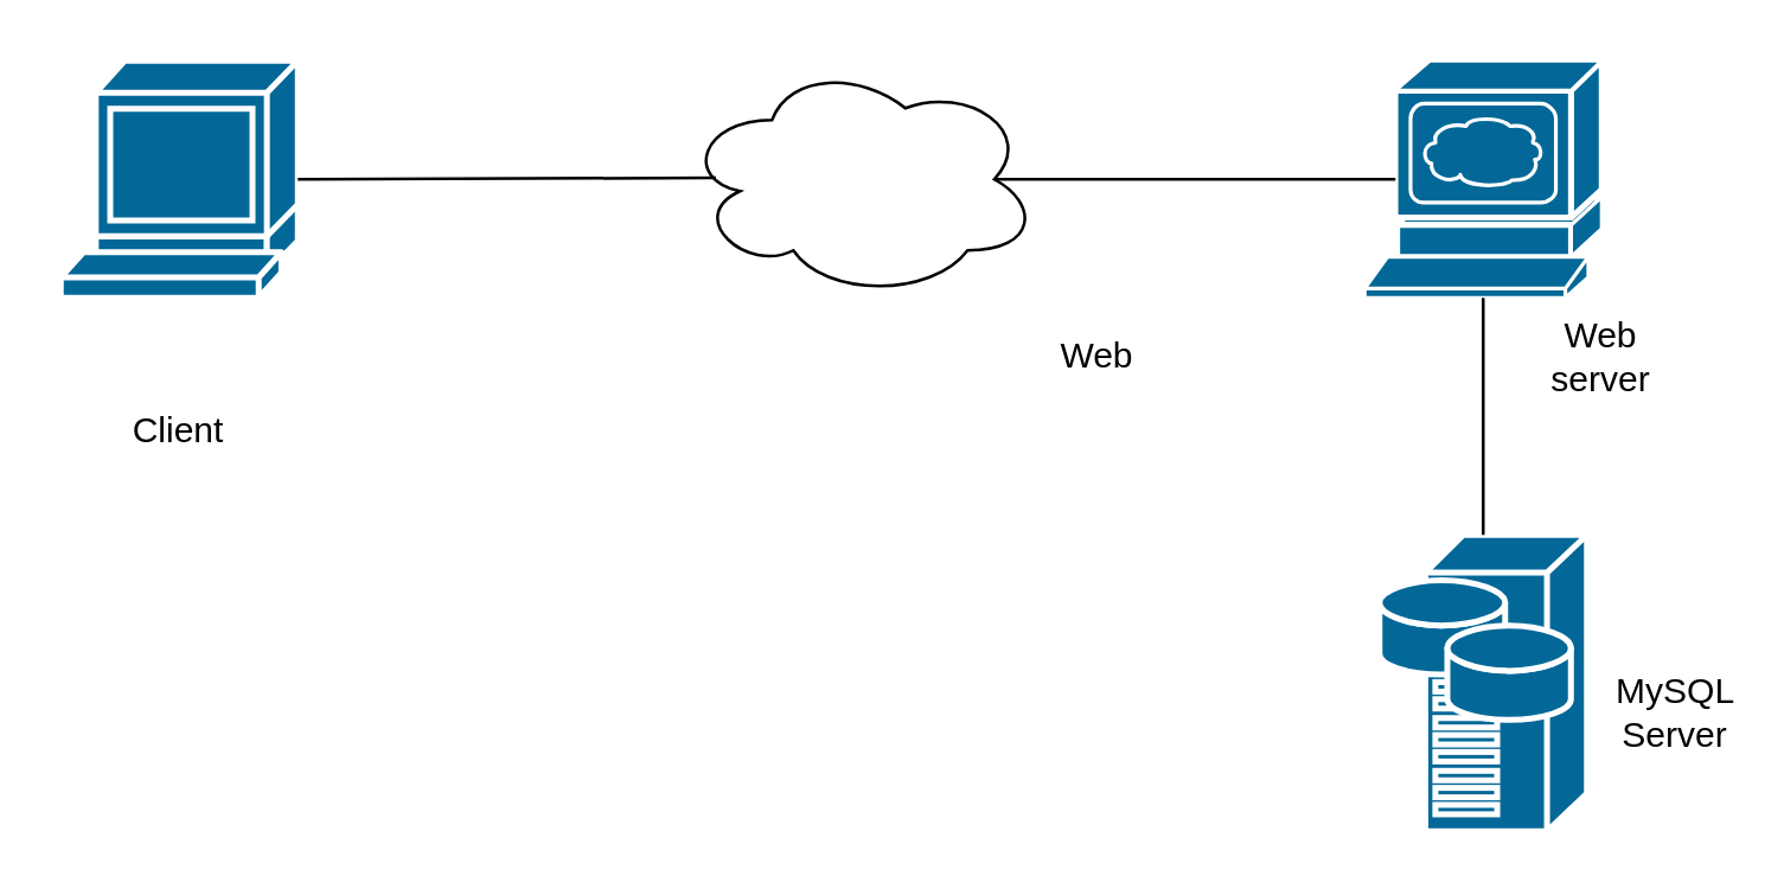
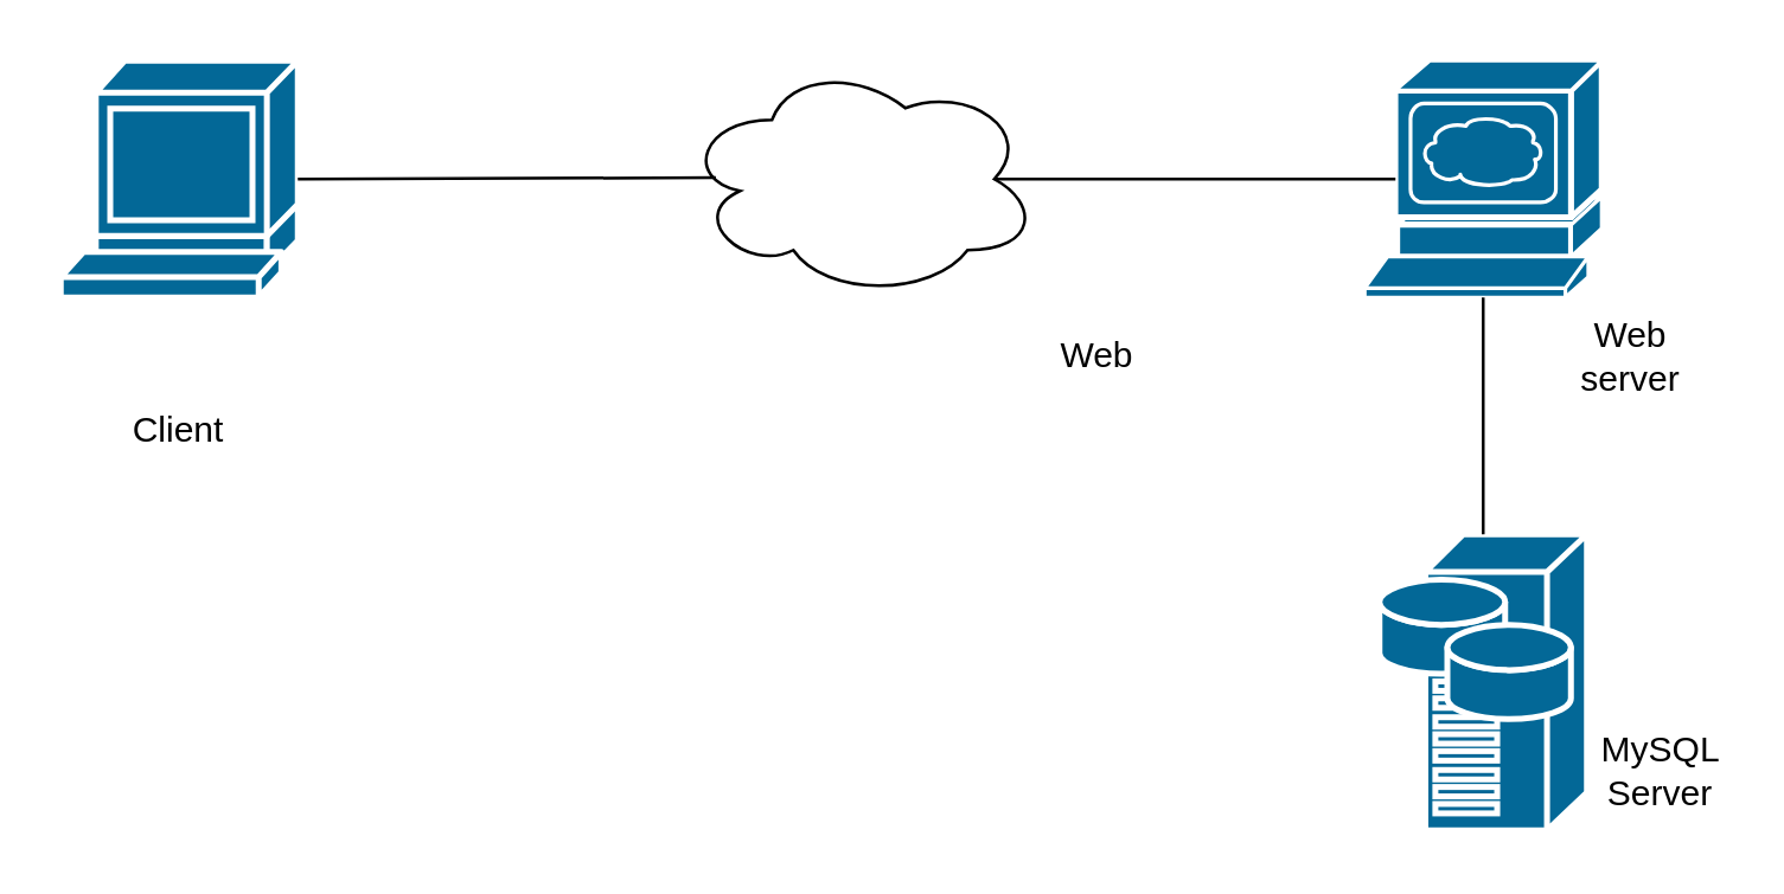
- <mxCell id="11" value="Web server" style="text;html=1;strokeColor=none;fillColor=none;align=center;verticalAlign=middle;whiteSpace=wrap;rounded=0;" vertex="1" parent="1"><mxGeometry x="520" y="110" width="40" height="20" as="geometry" /></mxCell>
+ <mxCell id="11" value="Web server" style="text;html=1;strokeColor=none;fillColor=none;align=center;verticalAlign=middle;whiteSpace=wrap;rounded=0;" vertex="1" parent="1"><mxGeometry x="530" y="110" width="40" height="20" as="geometry" /></mxCell>
- <mxCell id="12" value="MySQL Server" style="text;html=1;strokeColor=none;fillColor=none;align=center;verticalAlign=middle;whiteSpace=wrap;rounded=0;" vertex="1" parent="1"><mxGeometry x="545" y="230" width="40" height="20" as="geometry" /></mxCell>
+ <mxCell id="12" value="MySQL Server" style="text;html=1;strokeColor=none;fillColor=none;align=center;verticalAlign=middle;whiteSpace=wrap;rounded=0;" vertex="1" parent="1"><mxGeometry x="540" y="250" width="40" height="20" as="geometry" /></mxCell>
